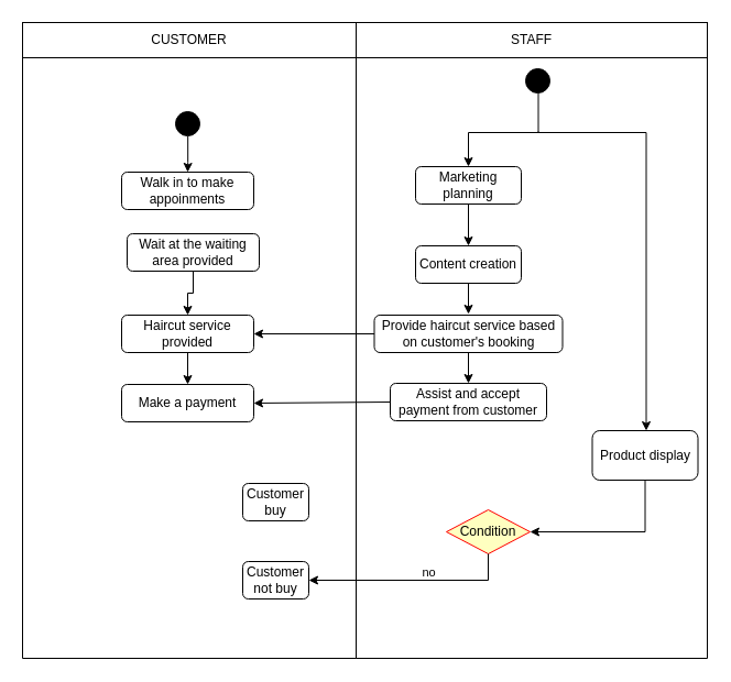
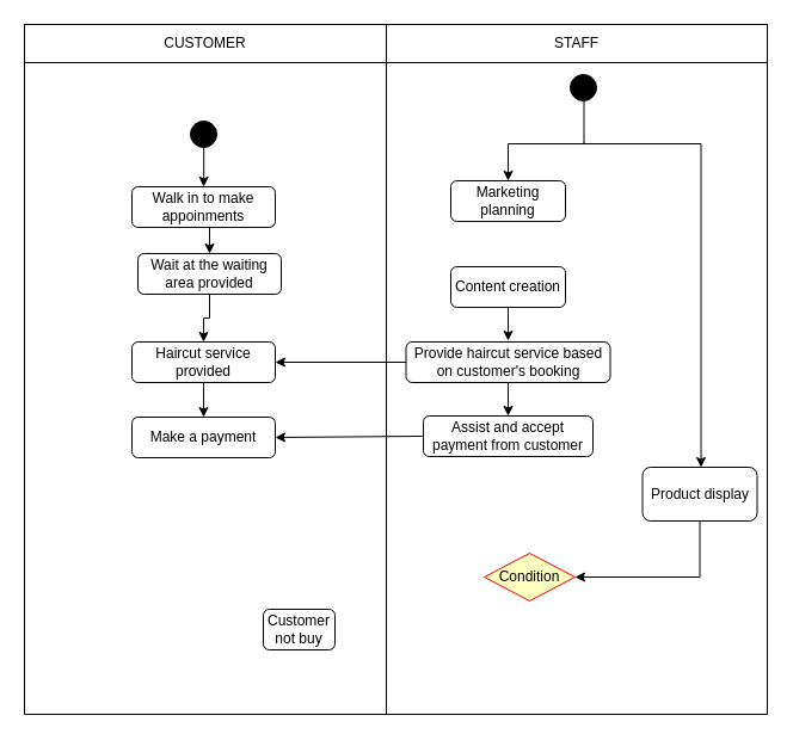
+ <mxCell id="3" style="edgeStyle=orthogonalEdgeStyle;rounded=0;orthogonalLoop=1;jettySize=auto;html=1;exitX=0.5;exitY=1;exitDx=0;exitDy=0;entryX=0.5;entryY=0;entryDx=0;entryDy=0;" edge="1" parent="2" source="4" target="6"><mxGeometry relative="1" as="geometry" /></mxCell>
- <mxCell id="18" style="edgeStyle=orthogonalEdgeStyle;rounded=0;orthogonalLoop=1;jettySize=auto;html=1;exitX=0.5;exitY=1;exitDx=0;exitDy=0;entryX=0.5;entryY=0;entryDx=0;entryDy=0;" edge="1" parent="15" source="19" target="21"><mxGeometry relative="1" as="geometry" /></mxCell>
- <mxCell id="12" value="Customer buy" style="rounded=1;whiteSpace=wrap;html=1;" vertex="1" parent="2"><mxGeometry x="200" y="419" width="60" height="34" as="geometry" /></mxCell>
- <mxCell id="32" style="edgeStyle=orthogonalEdgeStyle;rounded=0;orthogonalLoop=1;jettySize=auto;html=1;exitX=0.5;exitY=1;exitDx=0;exitDy=0;entryX=1;entryY=0.5;entryDx=0;entryDy=0;" edge="1" parent="1" source="28" target="13"><mxGeometry relative="1" as="geometry" /></mxCell>
- <mxCell id="33" value="no" style="edgeLabel;html=1;align=center;verticalAlign=middle;resizable=0;points=[];" vertex="1" connectable="0" parent="32"><mxGeometry x="-0.267" y="-1" relative="1" as="geometry"><mxPoint x="-10" y="-7" as="offset" /></mxGeometry></mxCell>
